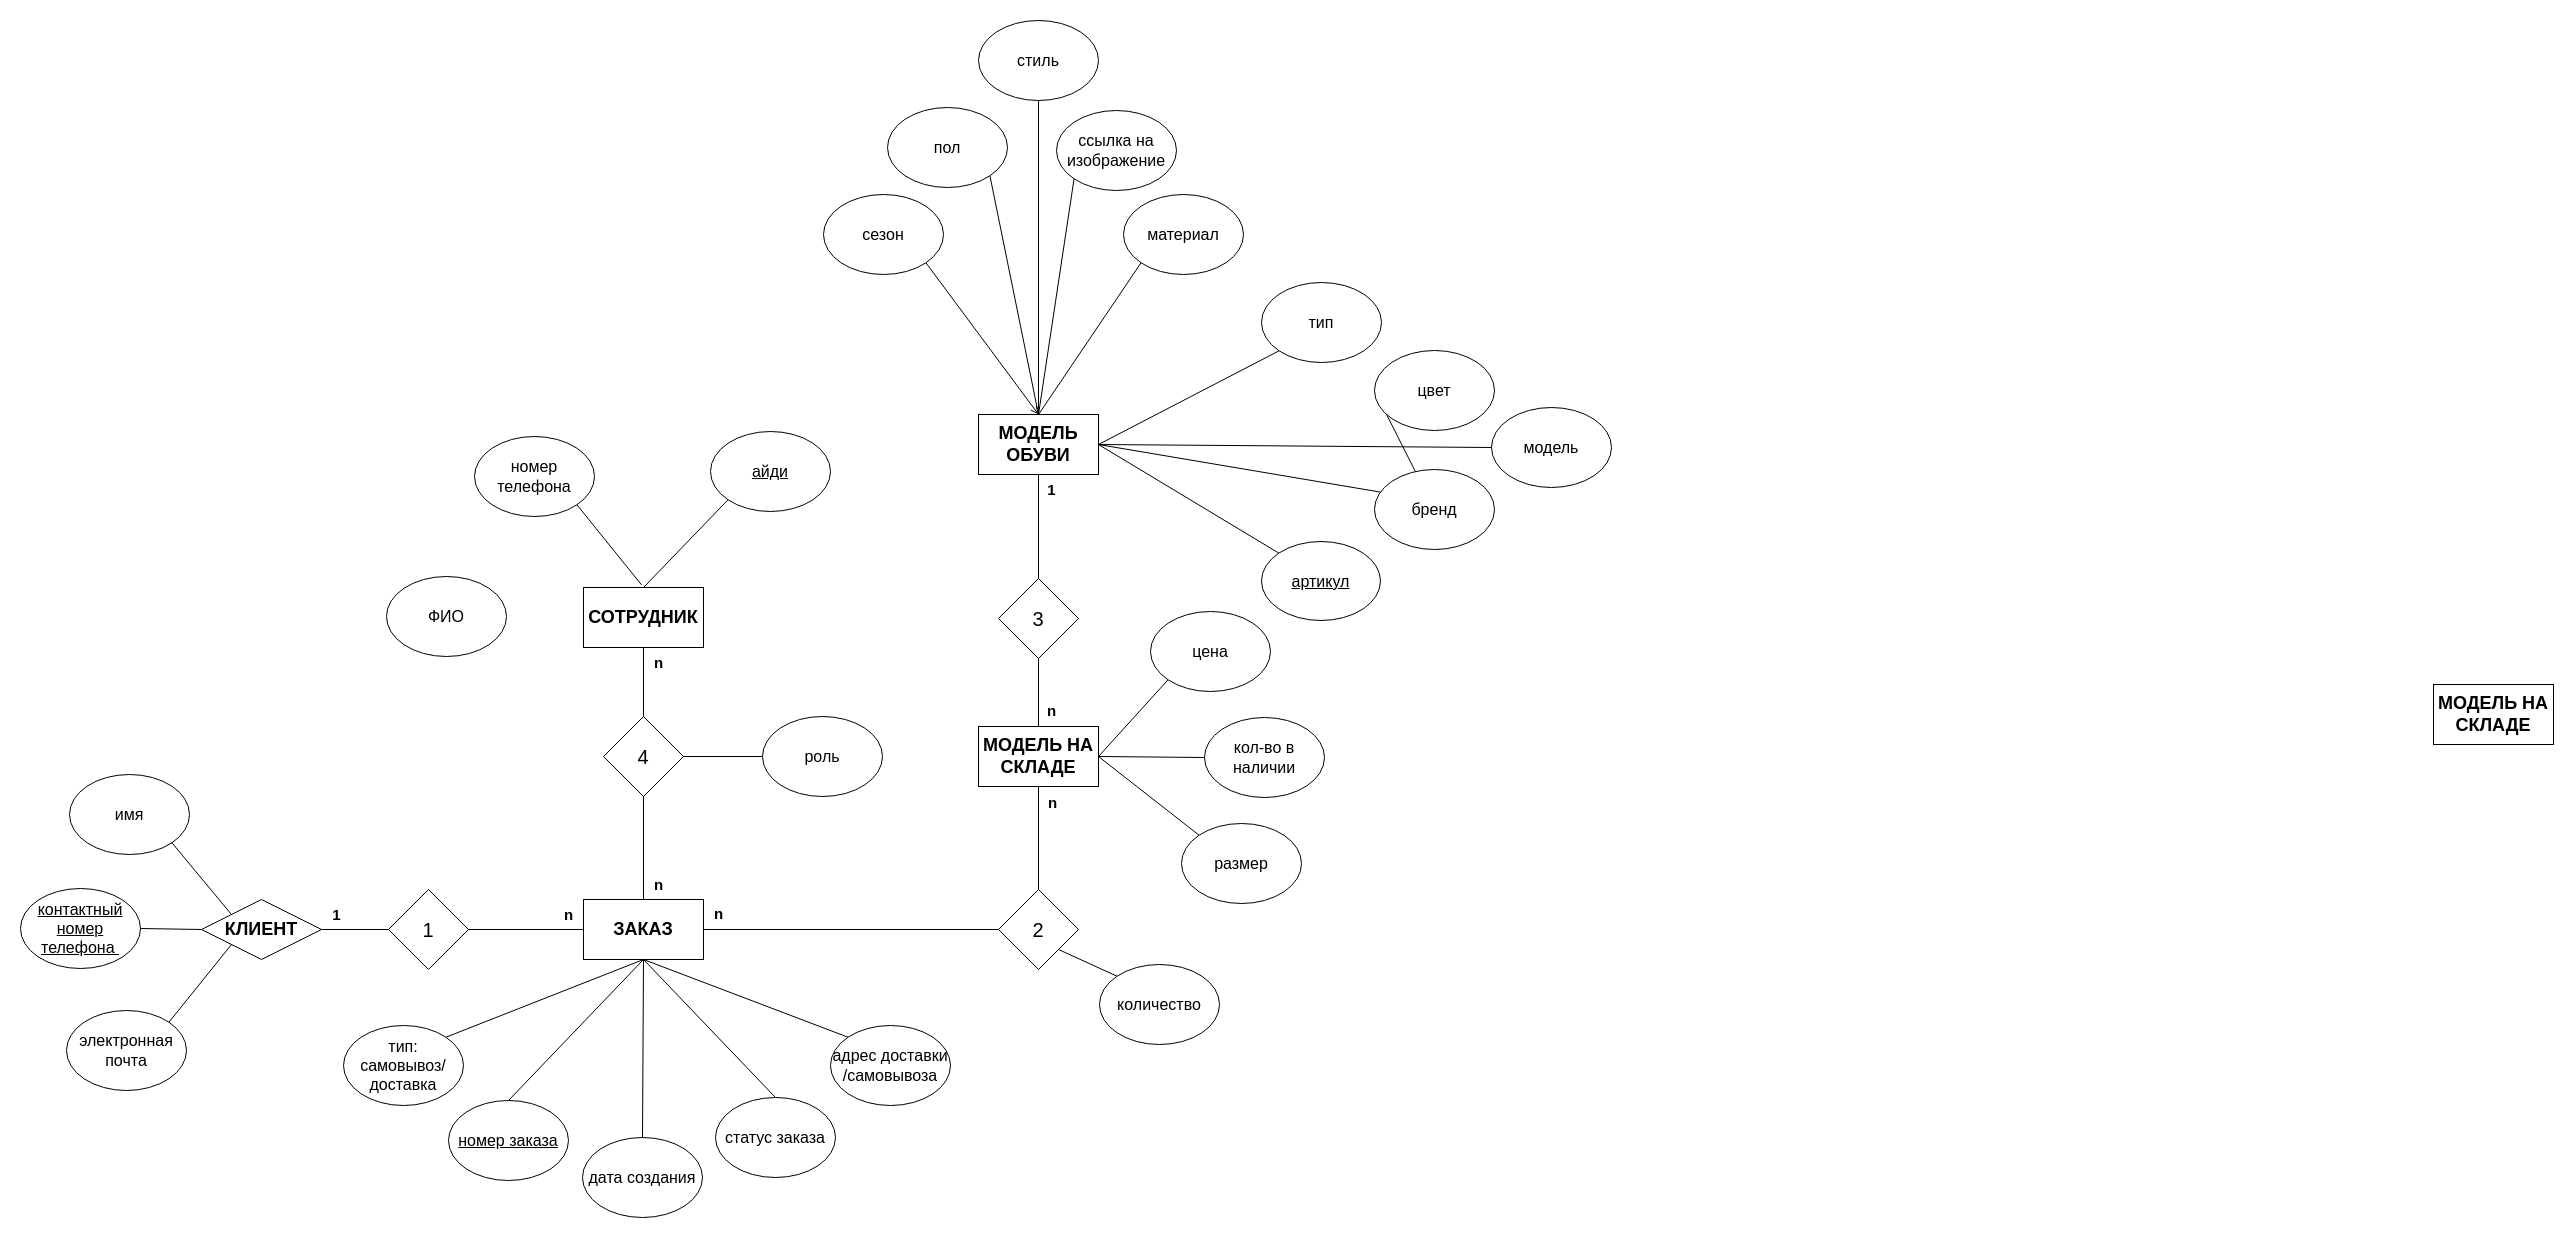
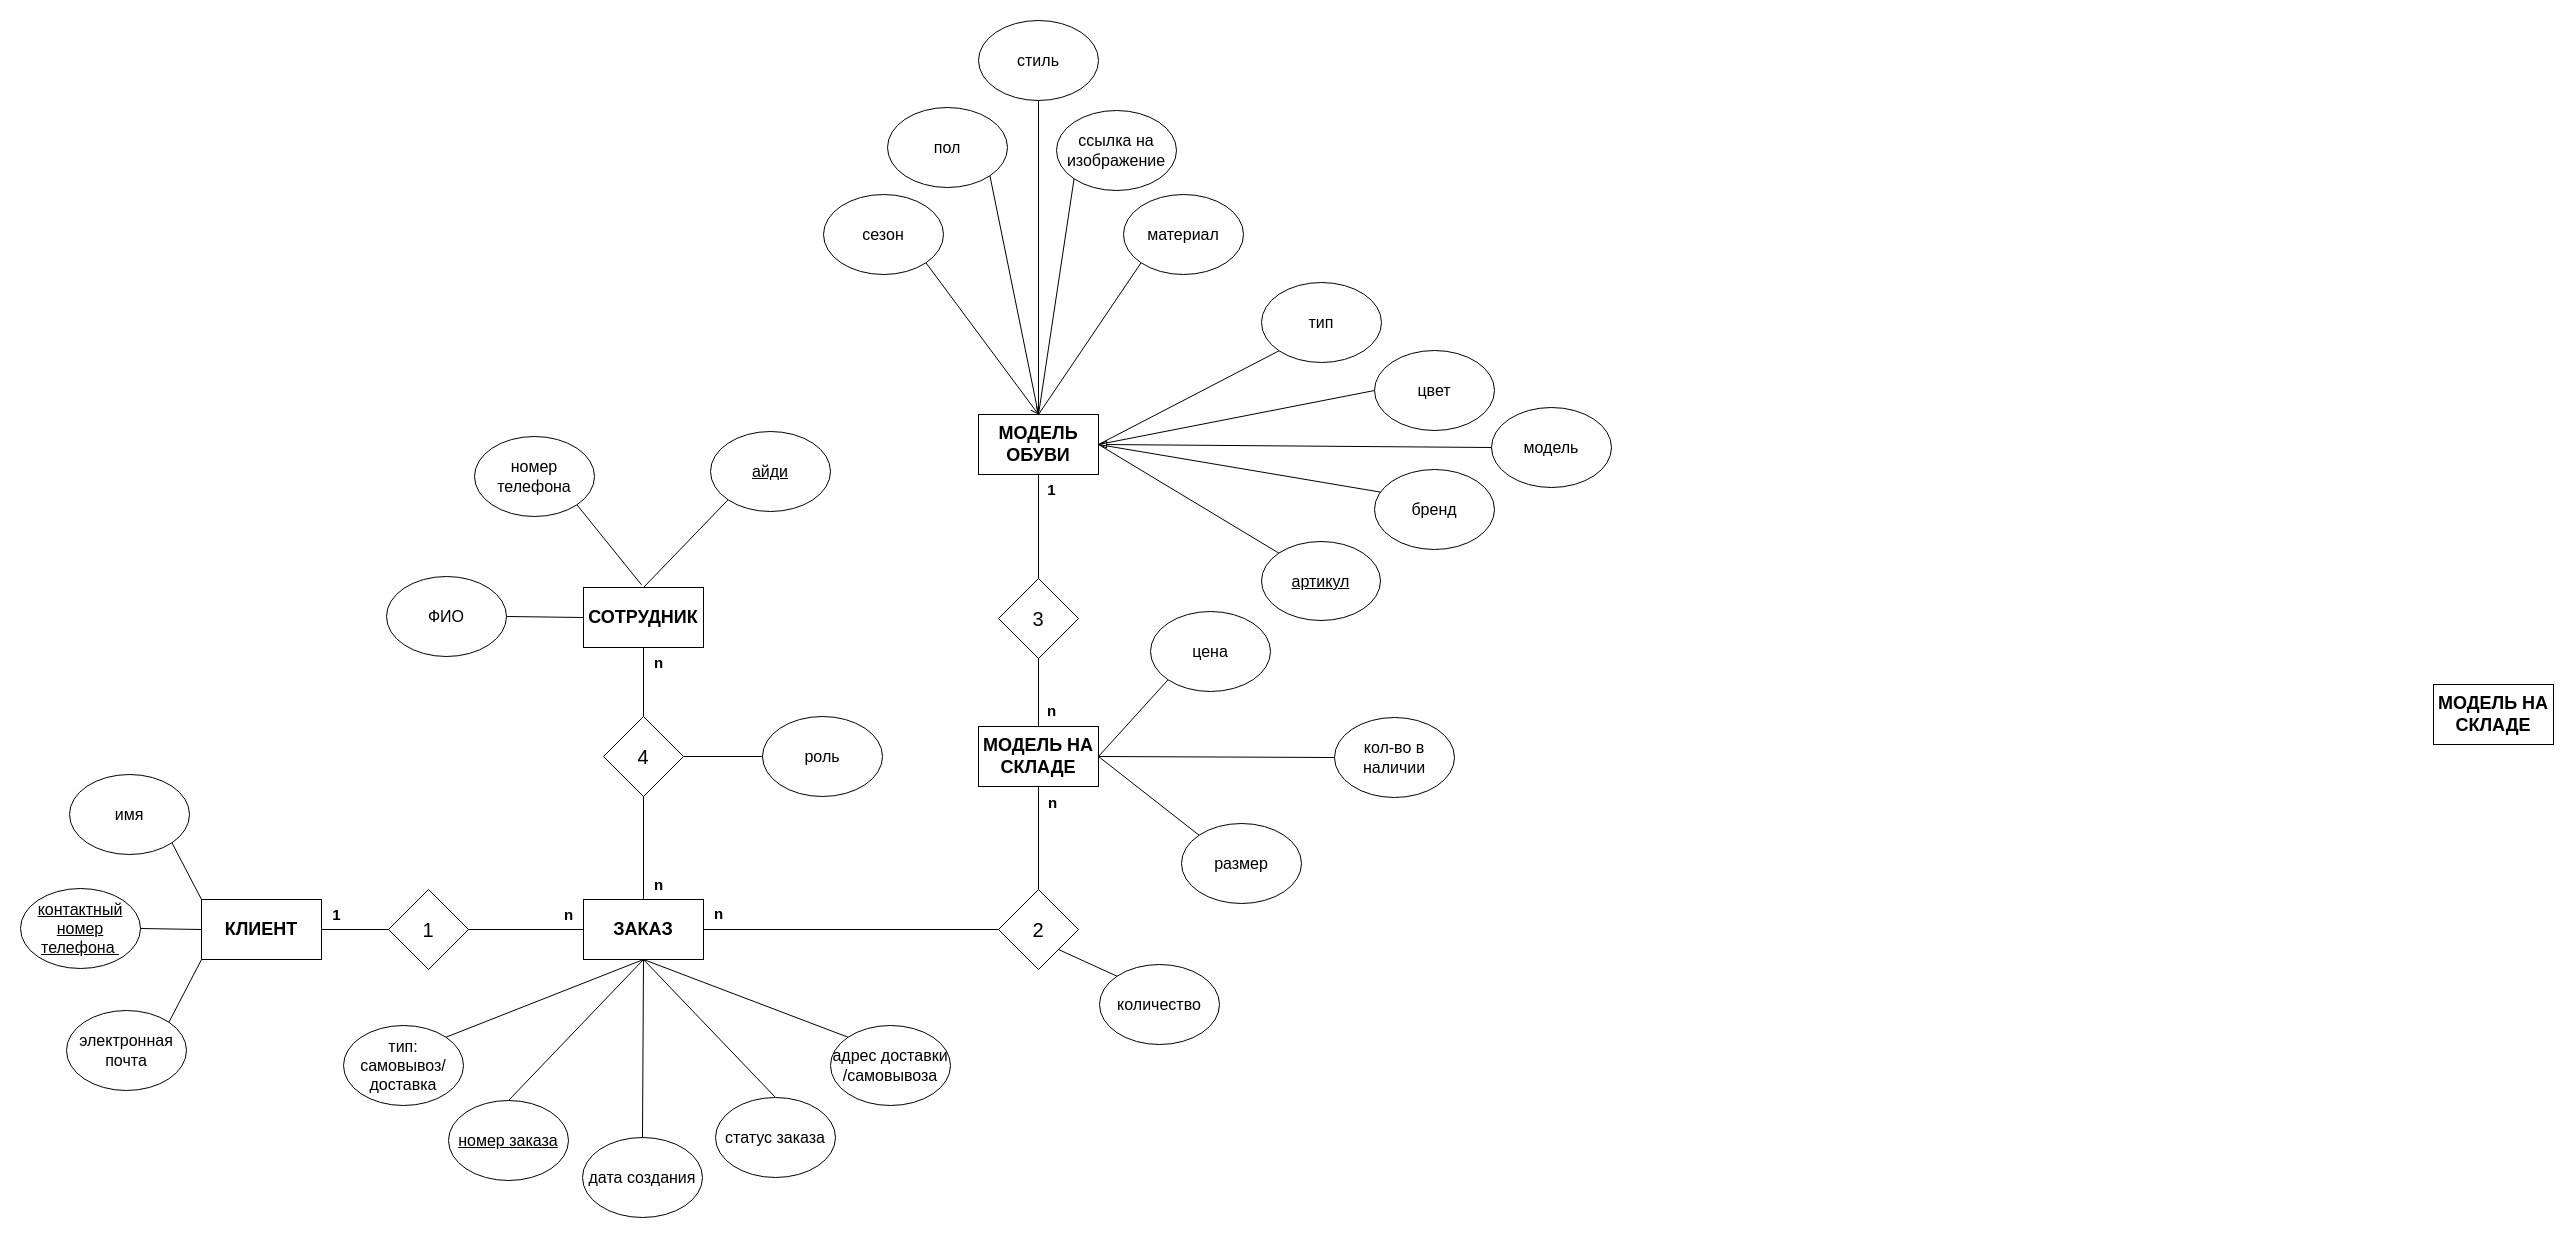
- <mxCell id="45" style="rounded=0;orthogonalLoop=1;jettySize=auto;html=1;exitX=0;exitY=0.5;exitDx=0;exitDy=0;endArrow=none;endFill=0;startArrow=none;startFill=0;" parent="1" source="46" target="58" edge="1"><mxGeometry relative="1" as="geometry" /></mxCell>
+ <mxCell id="45" style="rounded=0;orthogonalLoop=1;jettySize=auto;html=1;exitX=0;exitY=0.5;exitDx=0;exitDy=0;entryX=1;entryY=0.5;entryDx=0;entryDy=0;endArrow=none;endFill=0;startArrow=none;startFill=0;" parent="1" source="46" target="60" edge="1"><mxGeometry relative="1" as="geometry" /></mxCell>
- <mxCell id="55" style="rounded=0;orthogonalLoop=1;jettySize=auto;html=1;exitX=0;exitY=0.5;exitDx=0;exitDy=0;endArrow=none;endFill=0;startArrow=none;startFill=0;entryX=1;entryY=0.5;entryDx=0;entryDy=0;" parent="1" source="56" target="60" edge="1"><mxGeometry relative="1" as="geometry"><mxPoint x="1665.555" y="211.083" as="targetPoint" /></mxGeometry></mxCell>
+ <mxCell id="55" style="rounded=0;orthogonalLoop=1;jettySize=auto;html=1;exitX=0;exitY=0.5;exitDx=0;exitDy=0;endArrow=block;endFill=0;startArrow=none;startFill=0;entryX=1;entryY=0.5;entryDx=0;entryDy=0;" parent="1" source="56" target="60" edge="1"><mxGeometry relative="1" as="geometry"><mxPoint x="1665.555" y="211.083" as="targetPoint" /></mxGeometry></mxCell>
+ <mxCell id="68" style="rounded=0;orthogonalLoop=1;jettySize=auto;html=1;exitX=1;exitY=0.5;exitDx=0;exitDy=0;entryX=0;entryY=0.5;entryDx=0;entryDy=0;endArrow=none;endFill=0;" parent="1" source="69" target="67" edge="1"><mxGeometry relative="1" as="geometry" /></mxCell>
- <mxCell id="48" value="кол-во в наличии" style="ellipse;whiteSpace=wrap;html=1;fontSize=16;" parent="1" vertex="1"><mxGeometry x="1204" y="717" width="120" height="80" as="geometry" /></mxCell>
+ <mxCell id="48" value="кол-во в наличии" style="ellipse;whiteSpace=wrap;html=1;fontSize=16;" parent="1" vertex="1"><mxGeometry x="1334" y="717" width="120" height="80" as="geometry" /></mxCell>
- <mxCell id="3" value="КЛИЕНТ" style="rhombus;whiteSpace=wrap;html=1;fontStyle=1;fontSize=18;" parent="1" vertex="1"><mxGeometry x="201" y="899" width="120" height="60" as="geometry" /></mxCell>
+ <mxCell id="3" value="КЛИЕНТ" style="rounded=0;whiteSpace=wrap;html=1;fontStyle=1;fontSize=18;" parent="1" vertex="1"><mxGeometry x="201" y="899" width="120" height="60" as="geometry" /></mxCell>
